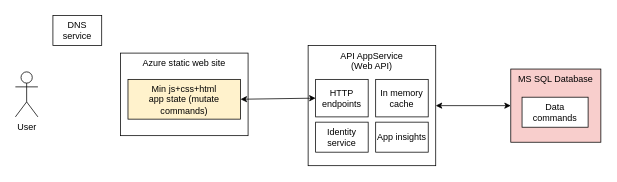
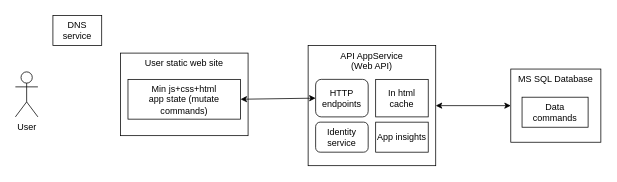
- <mxCell id="2" value="Azure static web site" style="rounded=0;whiteSpace=wrap;html=1;verticalAlign=top;" parent="1" vertex="1"><mxGeometry x="160" y="70" width="170" height="110" as="geometry" /></mxCell>
+ <mxCell id="2" value="User static web site" style="rounded=0;whiteSpace=wrap;html=1;verticalAlign=top;" parent="1" vertex="1"><mxGeometry x="160" y="70" width="170" height="110" as="geometry" /></mxCell>
- <mxCell id="8" value="MS SQL Database" style="rounded=0;whiteSpace=wrap;html=1;verticalAlign=top;fillColor=#f8cecc;" parent="1" vertex="1"><mxGeometry x="680" y="91.25" width="120" height="97.5" as="geometry" /></mxCell>
+ <mxCell id="8" value="MS SQL Database" style="rounded=0;whiteSpace=wrap;html=1;verticalAlign=top;" parent="1" vertex="1"><mxGeometry x="680" y="91.25" width="120" height="97.5" as="geometry" /></mxCell>
- <mxCell id="6" value="HTTP&lt;br&gt;endpoints" style="rounded=0;whiteSpace=wrap;html=1;" parent="1" vertex="1"><mxGeometry x="420" y="105" width="70" height="50" as="geometry" /></mxCell>
+ <mxCell id="6" value="HTTP&lt;br&gt;endpoints" style="whiteSpace=wrap;html=1;rounded=1;" parent="1" vertex="1"><mxGeometry x="420" y="105" width="70" height="50" as="geometry" /></mxCell>
- <mxCell id="5" value="In memory cache" style="rounded=0;whiteSpace=wrap;html=1;" parent="1" vertex="1"><mxGeometry x="500" y="105" width="70" height="50" as="geometry" /></mxCell>
+ <mxCell id="5" value="In html cache" style="rounded=0;whiteSpace=wrap;html=1;" parent="1" vertex="1"><mxGeometry x="500" y="105" width="70" height="50" as="geometry" /></mxCell>
- <mxCell id="10" value="Min js+css+html&lt;br&gt;app state (mutate commands)" style="rounded=0;whiteSpace=wrap;html=1;fillColor=#fff2cc;" parent="1" vertex="1"><mxGeometry x="170" y="105" width="150" height="53" as="geometry" /></mxCell>
+ <mxCell id="10" value="Min js+css+html&lt;br&gt;app state (mutate commands)" style="rounded=0;whiteSpace=wrap;html=1;" parent="1" vertex="1"><mxGeometry x="170" y="105" width="150" height="53" as="geometry" /></mxCell>
- <mxCell id="7" value="Identity service" style="rounded=0;whiteSpace=wrap;html=1;" parent="1" vertex="1"><mxGeometry x="420" y="162" width="70" height="40" as="geometry" /></mxCell>
+ <mxCell id="7" value="Identity service" style="whiteSpace=wrap;html=1;rounded=1;" parent="1" vertex="1"><mxGeometry x="420" y="162" width="70" height="40" as="geometry" /></mxCell>
